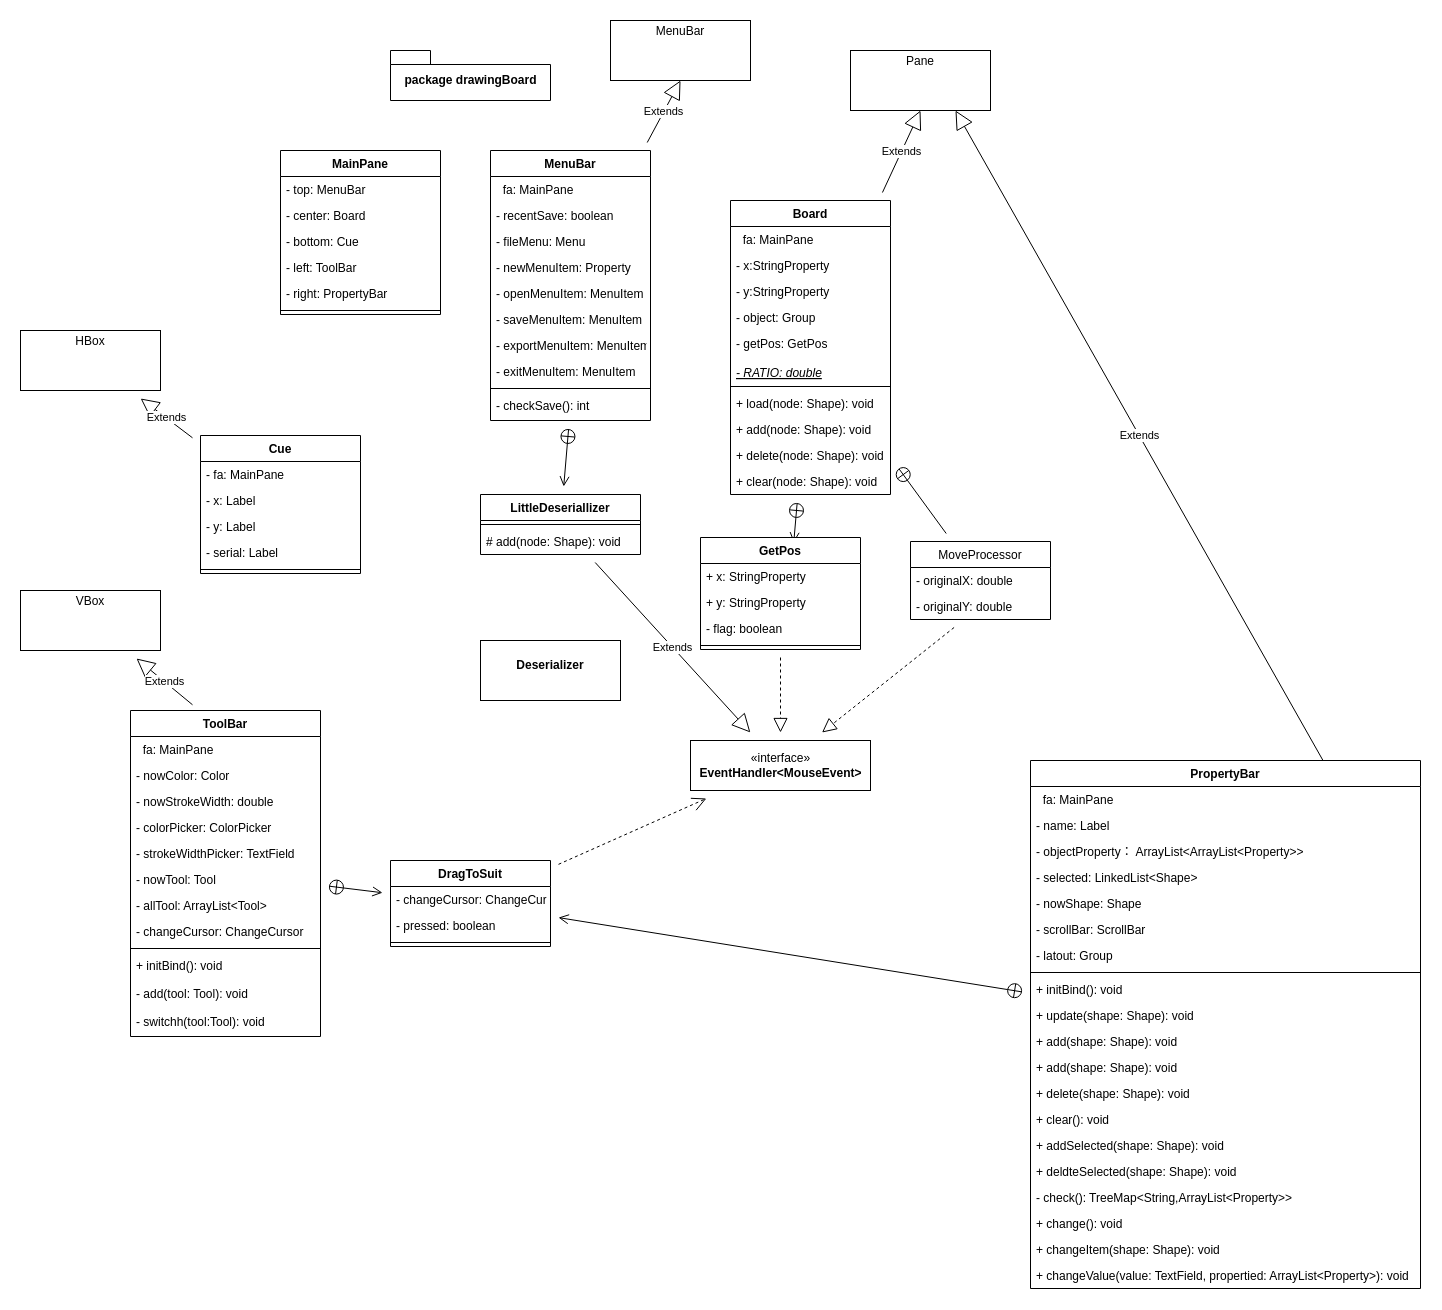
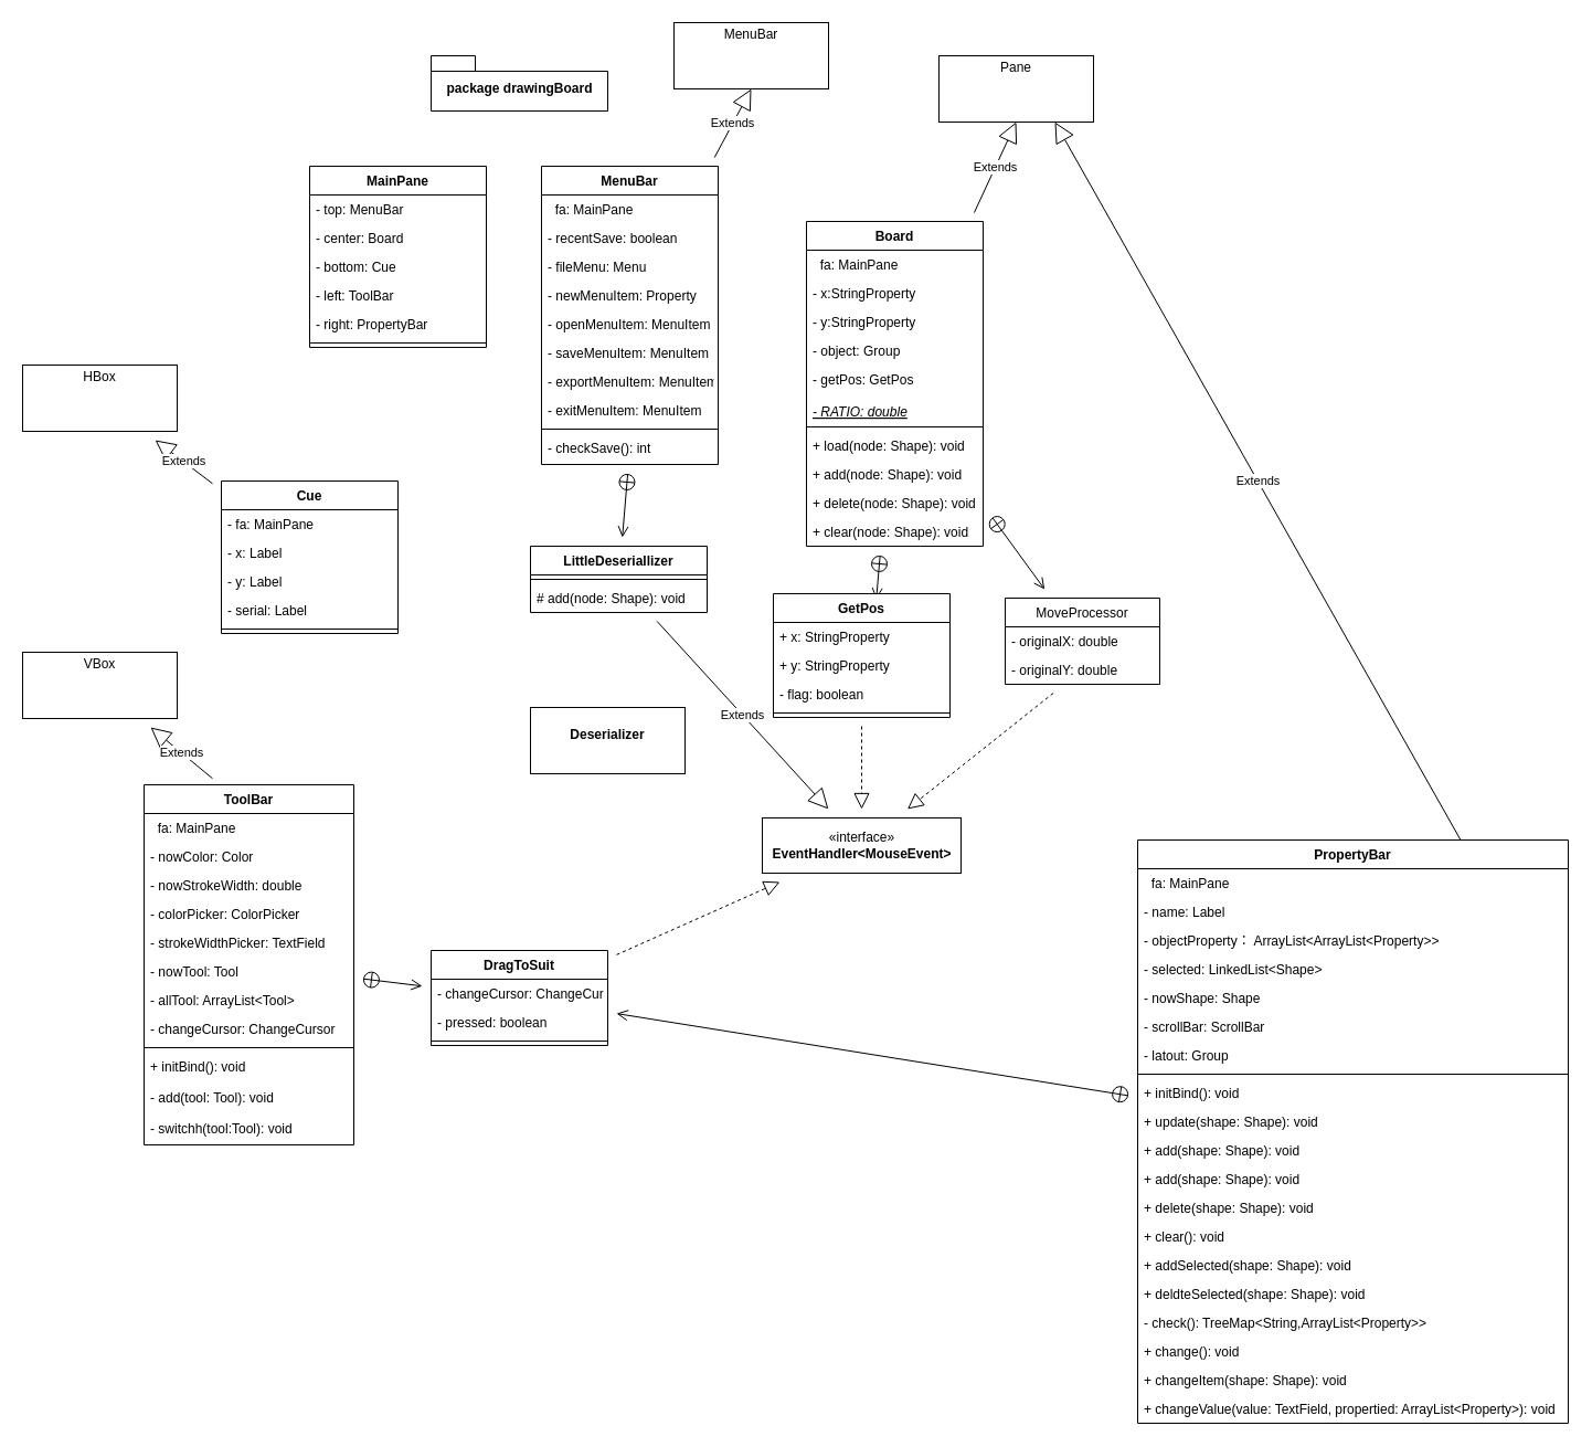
- <mxCell id="46" value="" style="endArrow=none;startArrow=circlePlus;endFill=0;startFill=0;endSize=8;html=1;sourcePerimeterSpacing=8;targetPerimeterSpacing=8;" edge="1" parent="1" source="27" target="47"><mxGeometry width="160" relative="1" as="geometry"><mxPoint x="930" y="570" as="sourcePoint" /><mxPoint x="940" y="550" as="targetPoint" /></mxGeometry></mxCell>
+ <mxCell id="46" value="" style="endArrow=open;startArrow=circlePlus;endFill=0;startFill=0;endSize=8;html=1;sourcePerimeterSpacing=8;targetPerimeterSpacing=8;" edge="1" parent="1" source="27" target="47"><mxGeometry width="160" relative="1" as="geometry"><mxPoint x="930" y="570" as="sourcePoint" /><mxPoint x="940" y="550" as="targetPoint" /></mxGeometry></mxCell>
- <mxCell id="80" value="" style="endArrow=open;dashed=1;endFill=0;endSize=12;html=1;sourcePerimeterSpacing=8;targetPerimeterSpacing=8;" edge="1" parent="1" source="81" target="45"><mxGeometry width="160" relative="1" as="geometry"><mxPoint x="436.696" y="906" as="sourcePoint" /><mxPoint x="430" y="1020" as="targetPoint" /></mxGeometry></mxCell>
+ <mxCell id="80" value="" style="endArrow=block;dashed=1;endFill=0;endSize=12;html=1;sourcePerimeterSpacing=8;targetPerimeterSpacing=8;" edge="1" parent="1" source="81" target="45"><mxGeometry width="160" relative="1" as="geometry"><mxPoint x="436.696" y="906" as="sourcePoint" /><mxPoint x="430" y="1020" as="targetPoint" /></mxGeometry></mxCell>
